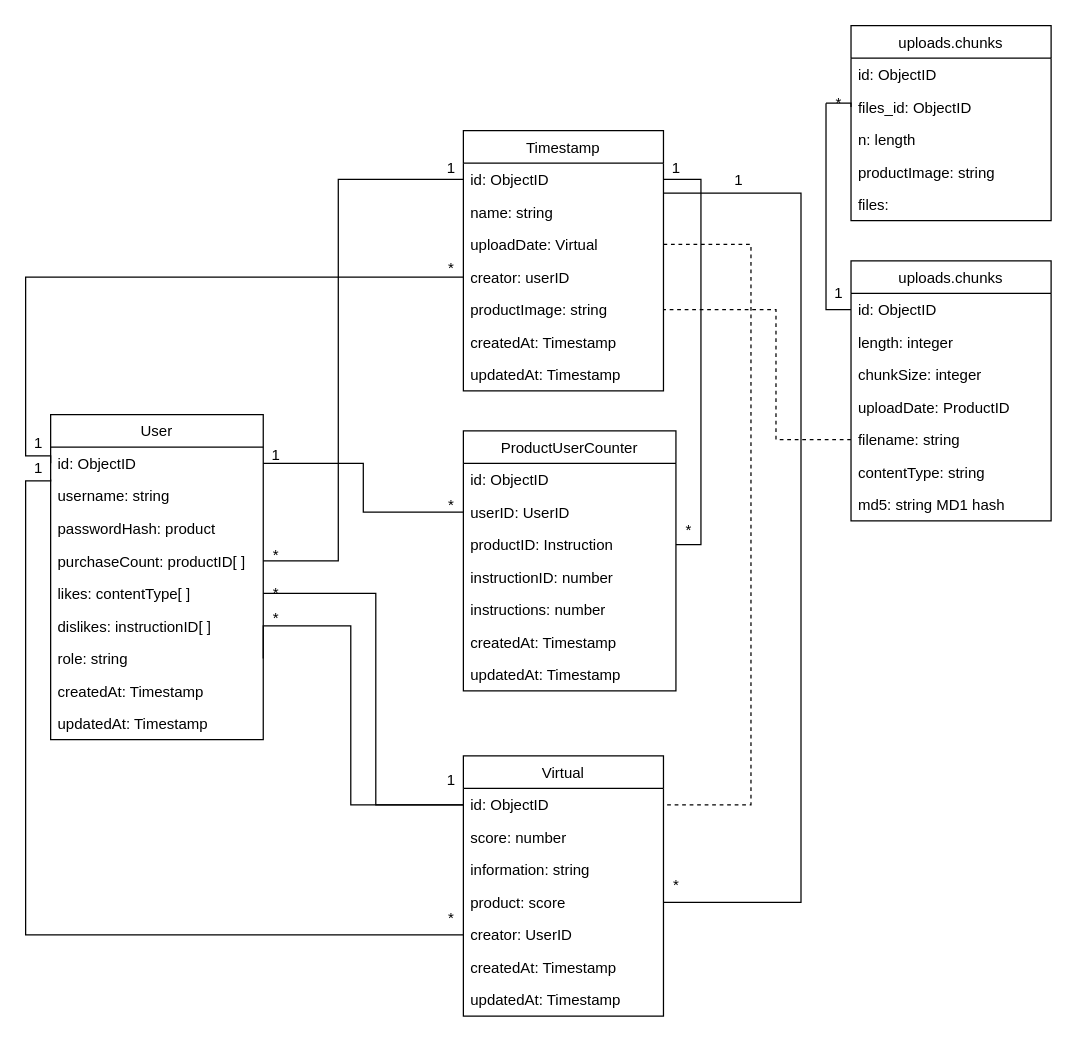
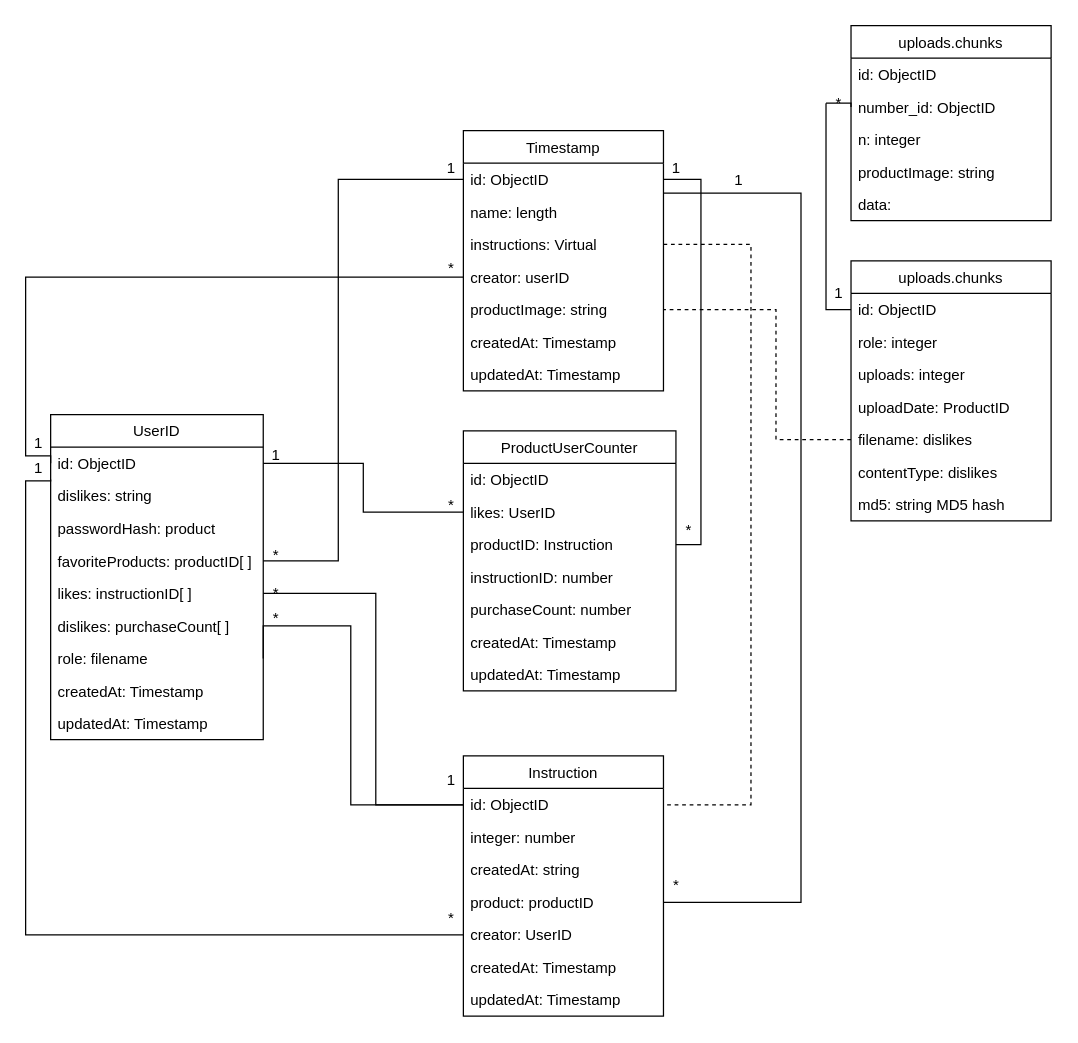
- <mxCell id="62" value="files_id: ObjectID" style="text;strokeColor=none;fillColor=none;align=left;verticalAlign=top;spacingLeft=4;spacingRight=4;overflow=hidden;rotatable=0;points=[[0,0.5],[1,0.5]];portConstraint=eastwest;" vertex="1" parent="60"><mxGeometry y="52" width="160" height="26" as="geometry" /></mxCell>
+ <mxCell id="62" value="number_id: ObjectID" style="text;strokeColor=none;fillColor=none;align=left;verticalAlign=top;spacingLeft=4;spacingRight=4;overflow=hidden;rotatable=0;points=[[0,0.5],[1,0.5]];portConstraint=eastwest;" vertex="1" parent="60"><mxGeometry y="52" width="160" height="26" as="geometry" /></mxCell>
- <mxCell id="63" value="n: length" style="text;strokeColor=none;fillColor=none;align=left;verticalAlign=top;spacingLeft=4;spacingRight=4;overflow=hidden;rotatable=0;points=[[0,0.5],[1,0.5]];portConstraint=eastwest;" vertex="1" parent="60"><mxGeometry y="78" width="160" height="26" as="geometry" /></mxCell>
+ <mxCell id="63" value="n: integer" style="text;strokeColor=none;fillColor=none;align=left;verticalAlign=top;spacingLeft=4;spacingRight=4;overflow=hidden;rotatable=0;points=[[0,0.5],[1,0.5]];portConstraint=eastwest;" vertex="1" parent="60"><mxGeometry y="78" width="160" height="26" as="geometry" /></mxCell>
- <mxCell id="65" value="files: " style="text;strokeColor=none;fillColor=none;align=left;verticalAlign=top;spacingLeft=4;spacingRight=4;overflow=hidden;rotatable=0;points=[[0,0.5],[1,0.5]];portConstraint=eastwest;" vertex="1" parent="60"><mxGeometry y="130" width="160" height="26" as="geometry" /></mxCell>
+ <mxCell id="65" value="data: " style="text;strokeColor=none;fillColor=none;align=left;verticalAlign=top;spacingLeft=4;spacingRight=4;overflow=hidden;rotatable=0;points=[[0,0.5],[1,0.5]];portConstraint=eastwest;" vertex="1" parent="60"><mxGeometry y="130" width="160" height="26" as="geometry" /></mxCell>
- <mxCell id="14" value="name: string" style="text;strokeColor=none;fillColor=none;align=left;verticalAlign=top;spacingLeft=4;spacingRight=4;overflow=hidden;rotatable=0;points=[[0,0.5],[1,0.5]];portConstraint=eastwest;" parent="12" vertex="1"><mxGeometry y="52" width="160" height="26" as="geometry" /></mxCell>
+ <mxCell id="14" value="name: length" style="text;strokeColor=none;fillColor=none;align=left;verticalAlign=top;spacingLeft=4;spacingRight=4;overflow=hidden;rotatable=0;points=[[0,0.5],[1,0.5]];portConstraint=eastwest;" parent="12" vertex="1"><mxGeometry y="52" width="160" height="26" as="geometry" /></mxCell>
- <mxCell id="15" value="uploadDate: Virtual" style="text;strokeColor=none;fillColor=none;align=left;verticalAlign=top;spacingLeft=4;spacingRight=4;overflow=hidden;rotatable=0;points=[[0,0.5],[1,0.5]];portConstraint=eastwest;" parent="12" vertex="1"><mxGeometry y="78" width="160" height="26" as="geometry" /></mxCell>
+ <mxCell id="15" value="instructions: Virtual" style="text;strokeColor=none;fillColor=none;align=left;verticalAlign=top;spacingLeft=4;spacingRight=4;overflow=hidden;rotatable=0;points=[[0,0.5],[1,0.5]];portConstraint=eastwest;" parent="12" vertex="1"><mxGeometry y="78" width="160" height="26" as="geometry" /></mxCell>
- <mxCell id="68" value="length: integer&#10;&#10;&#10;&#10;&#10;" style="text;strokeColor=none;fillColor=none;align=left;verticalAlign=top;spacingLeft=4;spacingRight=4;overflow=hidden;rotatable=0;points=[[0,0.5],[1,0.5]];portConstraint=eastwest;" vertex="1" parent="66"><mxGeometry y="52" width="160" height="26" as="geometry" /></mxCell>
+ <mxCell id="68" value="role: integer&#10;&#10;&#10;&#10;&#10;" style="text;strokeColor=none;fillColor=none;align=left;verticalAlign=top;spacingLeft=4;spacingRight=4;overflow=hidden;rotatable=0;points=[[0,0.5],[1,0.5]];portConstraint=eastwest;" vertex="1" parent="66"><mxGeometry y="52" width="160" height="26" as="geometry" /></mxCell>
- <mxCell id="69" value="chunkSize: integer&#10;&#10;&#10;&#10;&#10;" style="text;strokeColor=none;fillColor=none;align=left;verticalAlign=top;spacingLeft=4;spacingRight=4;overflow=hidden;rotatable=0;points=[[0,0.5],[1,0.5]];portConstraint=eastwest;" vertex="1" parent="66"><mxGeometry y="78" width="160" height="26" as="geometry" /></mxCell>
+ <mxCell id="69" value="uploads: integer&#10;&#10;&#10;&#10;&#10;" style="text;strokeColor=none;fillColor=none;align=left;verticalAlign=top;spacingLeft=4;spacingRight=4;overflow=hidden;rotatable=0;points=[[0,0.5],[1,0.5]];portConstraint=eastwest;" vertex="1" parent="66"><mxGeometry y="78" width="160" height="26" as="geometry" /></mxCell>
- <mxCell id="2" value="User" style="swimlane;fontStyle=0;childLayout=stackLayout;horizontal=1;startSize=26;horizontalStack=0;resizeParent=1;resizeParentMax=0;resizeLast=0;collapsible=0;marginBottom=0;swimlaneLine=1;rounded=0;shadow=0;sketch=0;glass=0;fillColor=none;" parent="1" vertex="1"><mxGeometry x="40" y="331" width="170" height="260" as="geometry" /></mxCell>
+ <mxCell id="2" value="UserID" style="swimlane;fontStyle=0;childLayout=stackLayout;horizontal=1;startSize=26;horizontalStack=0;resizeParent=1;resizeParentMax=0;resizeLast=0;collapsible=0;marginBottom=0;swimlaneLine=1;rounded=0;shadow=0;sketch=0;glass=0;fillColor=none;" parent="1" vertex="1"><mxGeometry x="40" y="331" width="170" height="260" as="geometry" /></mxCell>
- <mxCell id="71" value="filename: string" style="text;strokeColor=none;fillColor=none;align=left;verticalAlign=top;spacingLeft=4;spacingRight=4;overflow=hidden;rotatable=0;points=[[0,0.5],[1,0.5]];portConstraint=eastwest;" vertex="1" parent="66"><mxGeometry y="130" width="160" height="26" as="geometry" /></mxCell>
+ <mxCell id="71" value="filename: dislikes" style="text;strokeColor=none;fillColor=none;align=left;verticalAlign=top;spacingLeft=4;spacingRight=4;overflow=hidden;rotatable=0;points=[[0,0.5],[1,0.5]];portConstraint=eastwest;" vertex="1" parent="66"><mxGeometry y="130" width="160" height="26" as="geometry" /></mxCell>
- <mxCell id="72" value="contentType: string" style="text;strokeColor=none;fillColor=none;align=left;verticalAlign=top;spacingLeft=4;spacingRight=4;overflow=hidden;rotatable=0;points=[[0,0.5],[1,0.5]];portConstraint=eastwest;" vertex="1" parent="66"><mxGeometry y="156" width="160" height="26" as="geometry" /></mxCell>
+ <mxCell id="72" value="contentType: dislikes" style="text;strokeColor=none;fillColor=none;align=left;verticalAlign=top;spacingLeft=4;spacingRight=4;overflow=hidden;rotatable=0;points=[[0,0.5],[1,0.5]];portConstraint=eastwest;" vertex="1" parent="66"><mxGeometry y="156" width="160" height="26" as="geometry" /></mxCell>
- <mxCell id="4" value="username: string" style="text;strokeColor=none;fillColor=none;align=left;verticalAlign=top;spacingLeft=4;spacingRight=4;overflow=hidden;rotatable=0;points=[[0,0.5],[1,0.5]];portConstraint=eastwest;" parent="2" vertex="1"><mxGeometry y="52" width="170" height="26" as="geometry" /></mxCell>
+ <mxCell id="4" value="dislikes: string" style="text;strokeColor=none;fillColor=none;align=left;verticalAlign=top;spacingLeft=4;spacingRight=4;overflow=hidden;rotatable=0;points=[[0,0.5],[1,0.5]];portConstraint=eastwest;" parent="2" vertex="1"><mxGeometry y="52" width="170" height="26" as="geometry" /></mxCell>
- <mxCell id="73" value="md5: string MD1 hash" style="text;strokeColor=none;fillColor=none;align=left;verticalAlign=top;spacingLeft=4;spacingRight=4;overflow=hidden;rotatable=0;points=[[0,0.5],[1,0.5]];portConstraint=eastwest;" vertex="1" parent="66"><mxGeometry y="182" width="160" height="26" as="geometry" /></mxCell>
+ <mxCell id="73" value="md5: string MD5 hash" style="text;strokeColor=none;fillColor=none;align=left;verticalAlign=top;spacingLeft=4;spacingRight=4;overflow=hidden;rotatable=0;points=[[0,0.5],[1,0.5]];portConstraint=eastwest;" vertex="1" parent="66"><mxGeometry y="182" width="160" height="26" as="geometry" /></mxCell>
- <mxCell id="22" value="userID: UserID" style="text;strokeColor=none;fillColor=none;align=left;verticalAlign=top;spacingLeft=4;spacingRight=4;overflow=hidden;rotatable=0;points=[[0,0.5],[1,0.5]];portConstraint=eastwest;" parent="20" vertex="1"><mxGeometry y="52" width="169.97" height="26" as="geometry" /></mxCell>
+ <mxCell id="22" value="likes: UserID" style="text;strokeColor=none;fillColor=none;align=left;verticalAlign=top;spacingLeft=4;spacingRight=4;overflow=hidden;rotatable=0;points=[[0,0.5],[1,0.5]];portConstraint=eastwest;" parent="20" vertex="1"><mxGeometry y="52" width="169.97" height="26" as="geometry" /></mxCell>
- <mxCell id="6" value="purchaseCount: productID[ ]" style="text;strokeColor=none;fillColor=none;align=left;verticalAlign=top;spacingLeft=4;spacingRight=4;overflow=hidden;rotatable=0;points=[[0,0.5],[1,0.5]];portConstraint=eastwest;" parent="2" vertex="1"><mxGeometry y="104" width="170" height="26" as="geometry" /></mxCell>
+ <mxCell id="6" value="favoriteProducts: productID[ ]" style="text;strokeColor=none;fillColor=none;align=left;verticalAlign=top;spacingLeft=4;spacingRight=4;overflow=hidden;rotatable=0;points=[[0,0.5],[1,0.5]];portConstraint=eastwest;" parent="2" vertex="1"><mxGeometry y="104" width="170" height="26" as="geometry" /></mxCell>
- <mxCell id="7" value="likes: contentType[ ]" style="text;strokeColor=none;fillColor=none;align=left;verticalAlign=top;spacingLeft=4;spacingRight=4;overflow=hidden;rotatable=0;points=[[0,0.5],[1,0.5]];portConstraint=eastwest;" parent="2" vertex="1"><mxGeometry y="130" width="170" height="26" as="geometry" /></mxCell>
+ <mxCell id="7" value="likes: instructionID[ ]" style="text;strokeColor=none;fillColor=none;align=left;verticalAlign=top;spacingLeft=4;spacingRight=4;overflow=hidden;rotatable=0;points=[[0,0.5],[1,0.5]];portConstraint=eastwest;" parent="2" vertex="1"><mxGeometry y="130" width="170" height="26" as="geometry" /></mxCell>
- <mxCell id="25" value="instructions: number" style="text;strokeColor=none;fillColor=none;align=left;verticalAlign=top;spacingLeft=4;spacingRight=4;overflow=hidden;rotatable=0;points=[[0,0.5],[1,0.5]];portConstraint=eastwest;" parent="20" vertex="1"><mxGeometry y="130" width="169.97" height="26" as="geometry" /></mxCell>
+ <mxCell id="25" value="purchaseCount: number" style="text;strokeColor=none;fillColor=none;align=left;verticalAlign=top;spacingLeft=4;spacingRight=4;overflow=hidden;rotatable=0;points=[[0,0.5],[1,0.5]];portConstraint=eastwest;" parent="20" vertex="1"><mxGeometry y="130" width="169.97" height="26" as="geometry" /></mxCell>
- <mxCell id="8" value="dislikes: instructionID[ ]" style="text;strokeColor=none;fillColor=none;align=left;verticalAlign=top;spacingLeft=4;spacingRight=4;overflow=hidden;rotatable=0;points=[[0,0.5],[1,0.5]];portConstraint=eastwest;" vertex="1" parent="2"><mxGeometry y="156" width="170" height="26" as="geometry" /></mxCell>
+ <mxCell id="8" value="dislikes: purchaseCount[ ]" style="text;strokeColor=none;fillColor=none;align=left;verticalAlign=top;spacingLeft=4;spacingRight=4;overflow=hidden;rotatable=0;points=[[0,0.5],[1,0.5]];portConstraint=eastwest;" vertex="1" parent="2"><mxGeometry y="156" width="170" height="26" as="geometry" /></mxCell>
- <mxCell id="9" value="role: string" style="text;strokeColor=none;fillColor=none;align=left;verticalAlign=top;spacingLeft=4;spacingRight=4;overflow=hidden;rotatable=0;points=[[0,0.5],[1,0.5]];portConstraint=eastwest;" parent="2" vertex="1"><mxGeometry y="182" width="170" height="26" as="geometry" /></mxCell>
+ <mxCell id="9" value="role: filename" style="text;strokeColor=none;fillColor=none;align=left;verticalAlign=top;spacingLeft=4;spacingRight=4;overflow=hidden;rotatable=0;points=[[0,0.5],[1,0.5]];portConstraint=eastwest;" parent="2" vertex="1"><mxGeometry y="182" width="170" height="26" as="geometry" /></mxCell>
- <mxCell id="28" value="Virtual" style="swimlane;fontStyle=0;childLayout=stackLayout;horizontal=1;startSize=26;fillColor=none;horizontalStack=0;resizeParent=1;resizeParentMax=0;resizeLast=0;collapsible=0;marginBottom=0;swimlaneLine=1;rounded=0;shadow=0;sketch=0;glass=0;" parent="1" vertex="1"><mxGeometry x="370.03" y="604" width="160" height="208" as="geometry" /></mxCell>
+ <mxCell id="28" value="Instruction" style="swimlane;fontStyle=0;childLayout=stackLayout;horizontal=1;startSize=26;fillColor=none;horizontalStack=0;resizeParent=1;resizeParentMax=0;resizeLast=0;collapsible=0;marginBottom=0;swimlaneLine=1;rounded=0;shadow=0;sketch=0;glass=0;" parent="1" vertex="1"><mxGeometry x="370.03" y="604" width="160" height="208" as="geometry" /></mxCell>
- <mxCell id="30" value="score: number" style="text;strokeColor=none;fillColor=none;align=left;verticalAlign=top;spacingLeft=4;spacingRight=4;overflow=hidden;rotatable=0;points=[[0,0.5],[1,0.5]];portConstraint=eastwest;" parent="28" vertex="1"><mxGeometry y="52" width="160" height="26" as="geometry" /></mxCell>
+ <mxCell id="30" value="integer: number" style="text;strokeColor=none;fillColor=none;align=left;verticalAlign=top;spacingLeft=4;spacingRight=4;overflow=hidden;rotatable=0;points=[[0,0.5],[1,0.5]];portConstraint=eastwest;" parent="28" vertex="1"><mxGeometry y="52" width="160" height="26" as="geometry" /></mxCell>
- <mxCell id="31" value="information: string" style="text;strokeColor=none;fillColor=none;align=left;verticalAlign=top;spacingLeft=4;spacingRight=4;overflow=hidden;rotatable=0;points=[[0,0.5],[1,0.5]];portConstraint=eastwest;" parent="28" vertex="1"><mxGeometry y="78" width="160" height="26" as="geometry" /></mxCell>
+ <mxCell id="31" value="createdAt: string" style="text;strokeColor=none;fillColor=none;align=left;verticalAlign=top;spacingLeft=4;spacingRight=4;overflow=hidden;rotatable=0;points=[[0,0.5],[1,0.5]];portConstraint=eastwest;" parent="28" vertex="1"><mxGeometry y="78" width="160" height="26" as="geometry" /></mxCell>
- <mxCell id="32" value="product: score&#10;" style="text;strokeColor=none;fillColor=none;align=left;verticalAlign=top;spacingLeft=4;spacingRight=4;overflow=hidden;rotatable=0;points=[[0,0.5],[1,0.5]];portConstraint=eastwest;" parent="28" vertex="1"><mxGeometry y="104" width="160" height="26" as="geometry" /></mxCell>
+ <mxCell id="32" value="product: productID&#10;" style="text;strokeColor=none;fillColor=none;align=left;verticalAlign=top;spacingLeft=4;spacingRight=4;overflow=hidden;rotatable=0;points=[[0,0.5],[1,0.5]];portConstraint=eastwest;" parent="28" vertex="1"><mxGeometry y="104" width="160" height="26" as="geometry" /></mxCell>
